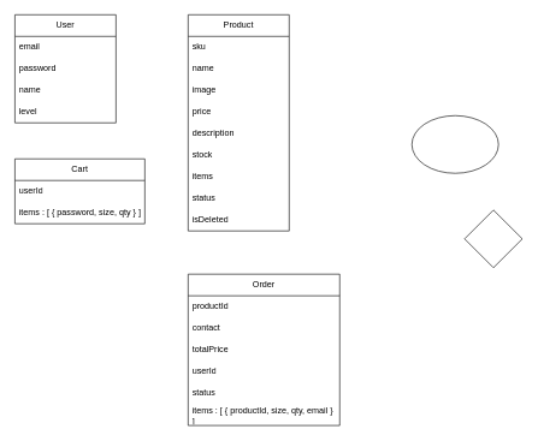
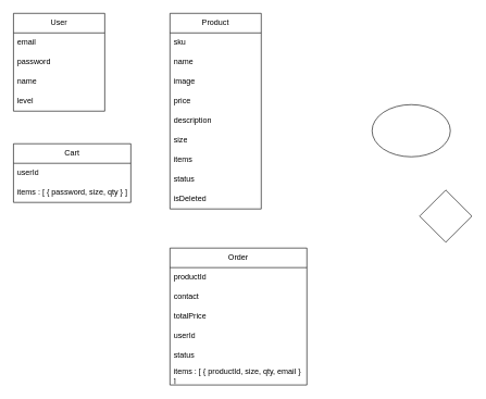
- <mxCell id="13" value="stock" style="text;strokeColor=none;fillColor=none;align=left;verticalAlign=middle;spacingLeft=4;spacingRight=4;overflow=hidden;points=[[0,0.5],[1,0.5]];portConstraint=eastwest;rotatable=0;whiteSpace=wrap;html=1;" parent="7" vertex="1"><mxGeometry y="180" width="140" height="30" as="geometry" /></mxCell>
+ <mxCell id="13" value="size" style="text;strokeColor=none;fillColor=none;align=left;verticalAlign=middle;spacingLeft=4;spacingRight=4;overflow=hidden;points=[[0,0.5],[1,0.5]];portConstraint=eastwest;rotatable=0;whiteSpace=wrap;html=1;" parent="7" vertex="1"><mxGeometry y="180" width="140" height="30" as="geometry" /></mxCell>
